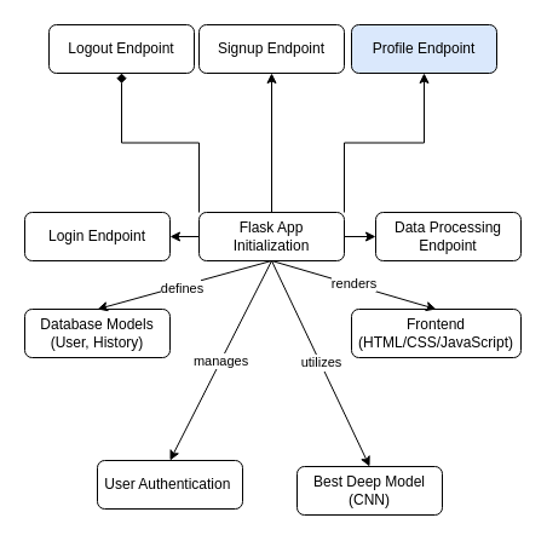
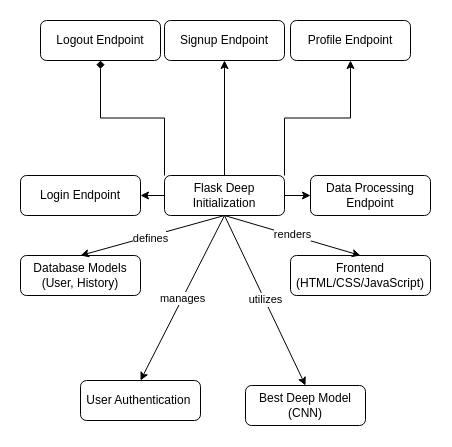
- <mxCell id="11" value="Profile Endpoint" style="rounded=1;whiteSpace=wrap;html=1;fontSize=12;glass=0;strokeWidth=1;shadow=0;fillColor=#dae8fc;" vertex="1" parent="1"><mxGeometry x="290" y="20" width="120" height="40" as="geometry" /></mxCell>
+ <mxCell id="11" value="Profile Endpoint" style="rounded=1;whiteSpace=wrap;html=1;fontSize=12;glass=0;strokeWidth=1;shadow=0;" vertex="1" parent="1"><mxGeometry x="290" y="20" width="120" height="40" as="geometry" /></mxCell>
- <mxCell id="7" value="Flask App Initialization" style="rounded=1;whiteSpace=wrap;html=1;fontSize=12;glass=0;strokeWidth=1;shadow=0;" vertex="1" parent="1"><mxGeometry x="164" y="175" width="120" height="40" as="geometry" /></mxCell>
+ <mxCell id="7" value="Flask Deep Initialization" style="rounded=1;whiteSpace=wrap;html=1;fontSize=12;glass=0;strokeWidth=1;shadow=0;" vertex="1" parent="1"><mxGeometry x="164" y="175" width="120" height="40" as="geometry" /></mxCell>
